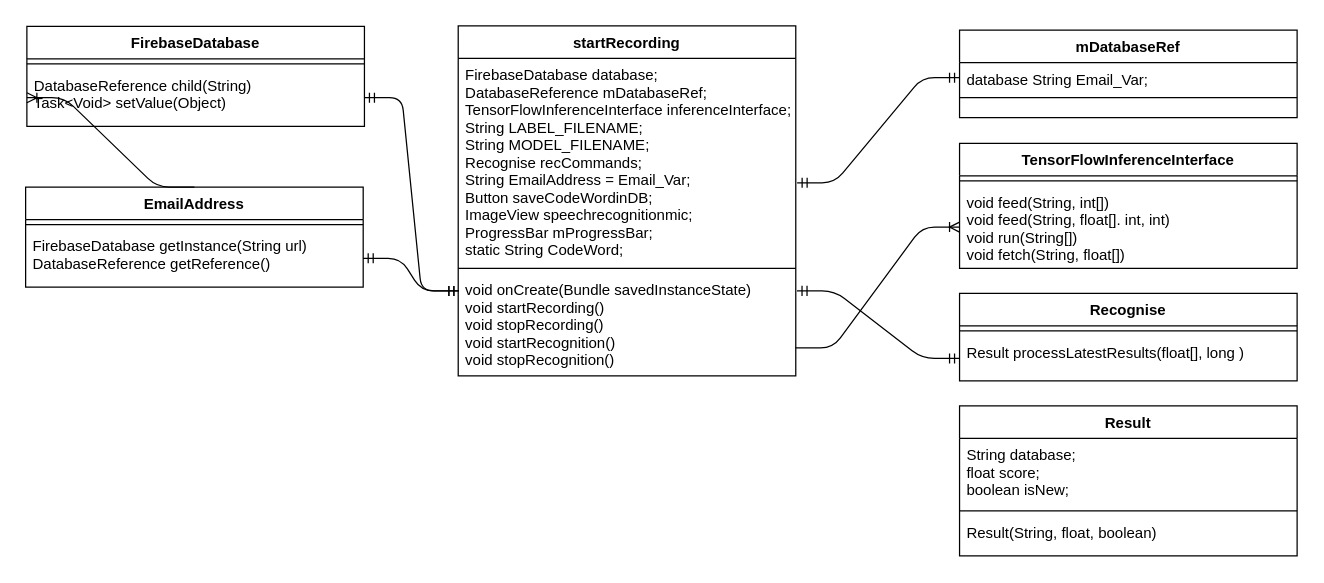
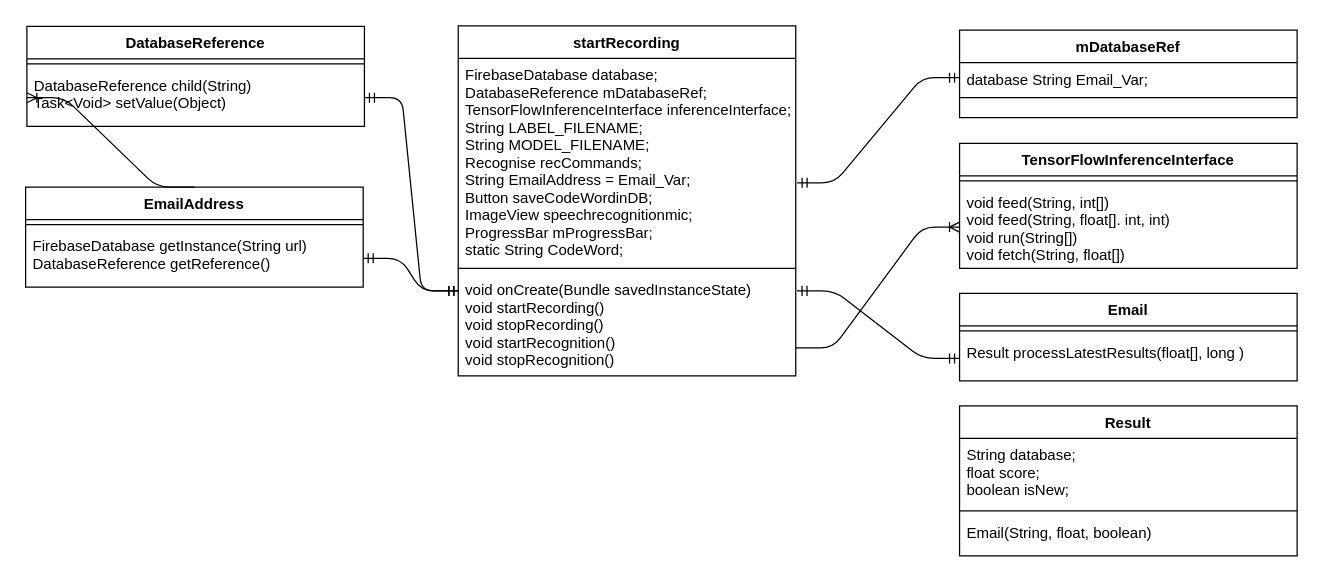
- <mxCell id="10" value="FirebaseDatabase" style="swimlane;fontStyle=1;align=center;verticalAlign=top;childLayout=stackLayout;horizontal=1;startSize=26;horizontalStack=0;resizeParent=1;resizeParentMax=0;resizeLast=0;collapsible=1;marginBottom=0;" parent="1" vertex="1"><mxGeometry x="21" y="20.5" width="270" height="80" as="geometry" /></mxCell>
+ <mxCell id="10" value="DatabaseReference" style="swimlane;fontStyle=1;align=center;verticalAlign=top;childLayout=stackLayout;horizontal=1;startSize=26;horizontalStack=0;resizeParent=1;resizeParentMax=0;resizeLast=0;collapsible=1;marginBottom=0;" parent="1" vertex="1"><mxGeometry x="21" y="20.5" width="270" height="80" as="geometry" /></mxCell>
- <mxCell id="26" value="Recognise" style="swimlane;fontStyle=1;align=center;verticalAlign=top;childLayout=stackLayout;horizontal=1;startSize=26;horizontalStack=0;resizeParent=1;resizeParentMax=0;resizeLast=0;collapsible=1;marginBottom=0;" parent="1" vertex="1"><mxGeometry x="767" y="234" width="270" height="70" as="geometry" /></mxCell>
+ <mxCell id="26" value="Email" style="swimlane;fontStyle=1;align=center;verticalAlign=top;childLayout=stackLayout;horizontal=1;startSize=26;horizontalStack=0;resizeParent=1;resizeParentMax=0;resizeLast=0;collapsible=1;marginBottom=0;" parent="1" vertex="1"><mxGeometry x="767" y="234" width="270" height="70" as="geometry" /></mxCell>
- <mxCell id="22" value="Result(String, float, boolean)" style="text;strokeColor=none;fillColor=none;align=left;verticalAlign=top;spacingLeft=4;spacingRight=4;overflow=hidden;rotatable=0;points=[[0,0.5],[1,0.5]];portConstraint=eastwest;" parent="19" vertex="1"><mxGeometry y="88" width="270" height="32" as="geometry" /></mxCell>
+ <mxCell id="22" value="Email(String, float, boolean)" style="text;strokeColor=none;fillColor=none;align=left;verticalAlign=top;spacingLeft=4;spacingRight=4;overflow=hidden;rotatable=0;points=[[0,0.5],[1,0.5]];portConstraint=eastwest;" parent="19" vertex="1"><mxGeometry y="88" width="270" height="32" as="geometry" /></mxCell>
